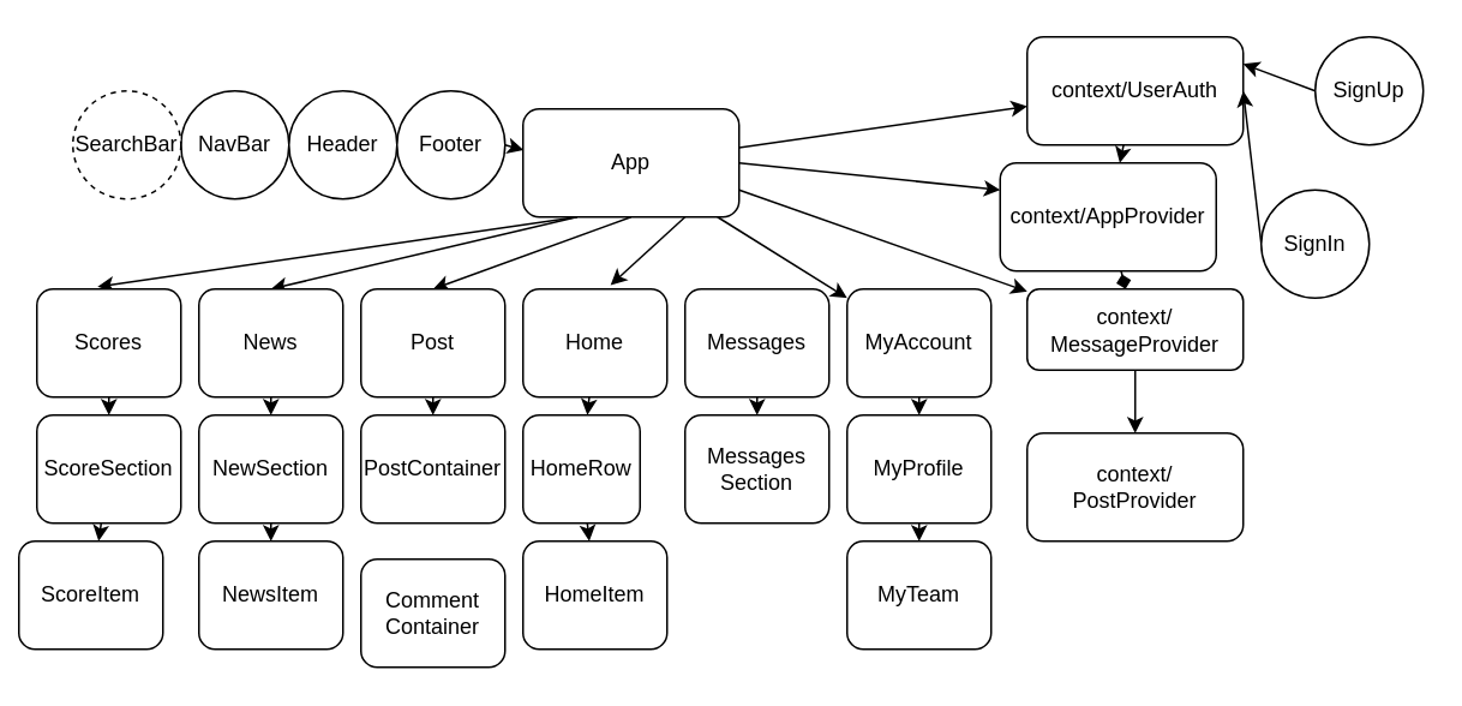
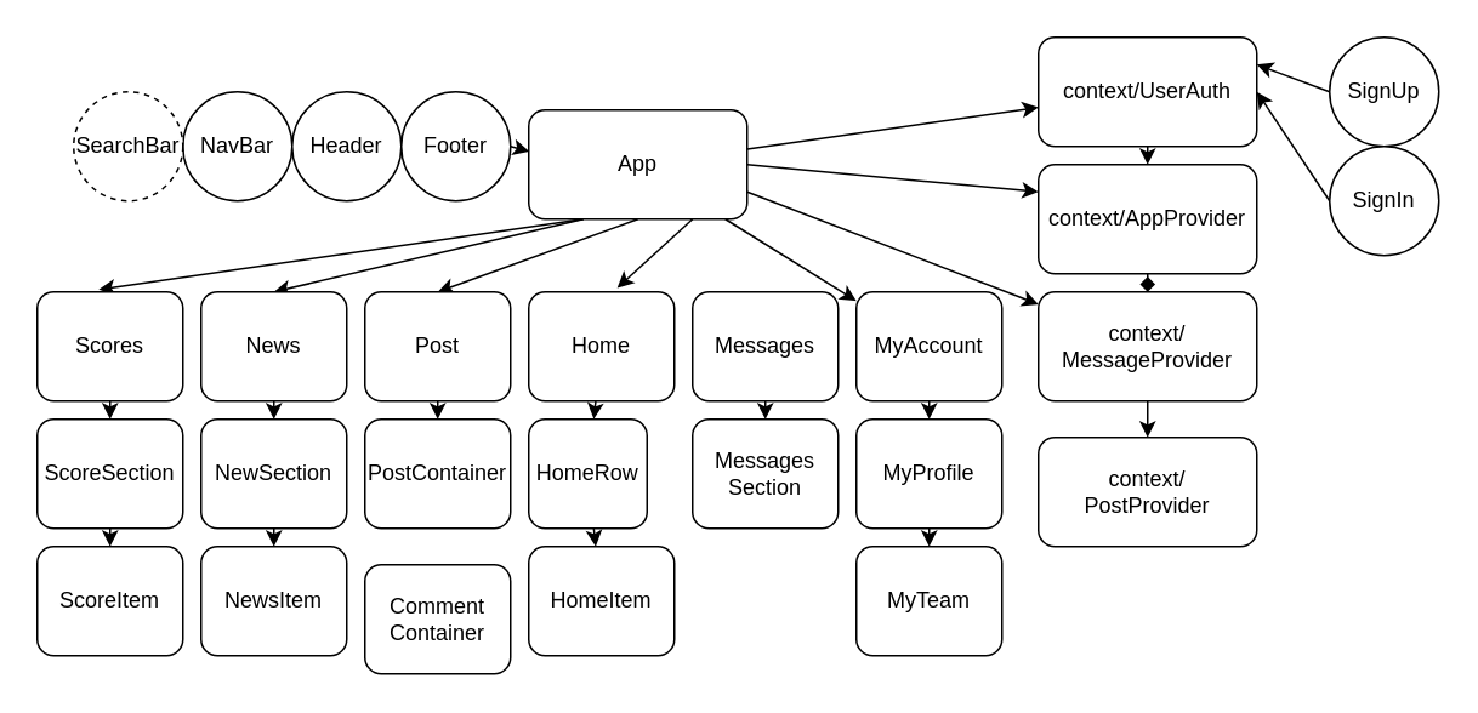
- <mxCell id="14" value="context/AppProvider" style="rounded=1;whiteSpace=wrap;html=1;" parent="1" vertex="1"><mxGeometry x="555" y="90" width="120" height="60" as="geometry" /></mxCell>
+ <mxCell id="14" value="context/AppProvider" style="rounded=1;whiteSpace=wrap;html=1;" parent="1" vertex="1"><mxGeometry x="570" y="90" width="120" height="60" as="geometry" /></mxCell>
- <mxCell id="41" value="SignIn" style="ellipse;whiteSpace=wrap;html=1;rounded=1;" parent="1" vertex="1"><mxGeometry x="700" y="105" width="60" height="60" as="geometry" /></mxCell>
+ <mxCell id="41" value="SignIn" style="ellipse;whiteSpace=wrap;html=1;rounded=1;" parent="1" vertex="1"><mxGeometry x="730" y="80" width="60" height="60" as="geometry" /></mxCell>
- <mxCell id="16" value="context/&lt;br&gt;MessageProvider" style="rounded=1;whiteSpace=wrap;html=1;" parent="1" vertex="1"><mxGeometry x="570" y="160" width="120" height="45" as="geometry" /></mxCell>
+ <mxCell id="16" value="context/&lt;br&gt;MessageProvider" style="rounded=1;whiteSpace=wrap;html=1;" parent="1" vertex="1"><mxGeometry x="570" y="160" width="120" height="60" as="geometry" /></mxCell>
- <mxCell id="47" value="ScoreItem" style="rounded=1;whiteSpace=wrap;html=1;" parent="1" vertex="1"><mxGeometry x="10" y="300" width="80" height="60" as="geometry" /></mxCell>
+ <mxCell id="47" value="ScoreItem" style="rounded=1;whiteSpace=wrap;html=1;" parent="1" vertex="1"><mxGeometry x="20" y="300" width="80" height="60" as="geometry" /></mxCell>
